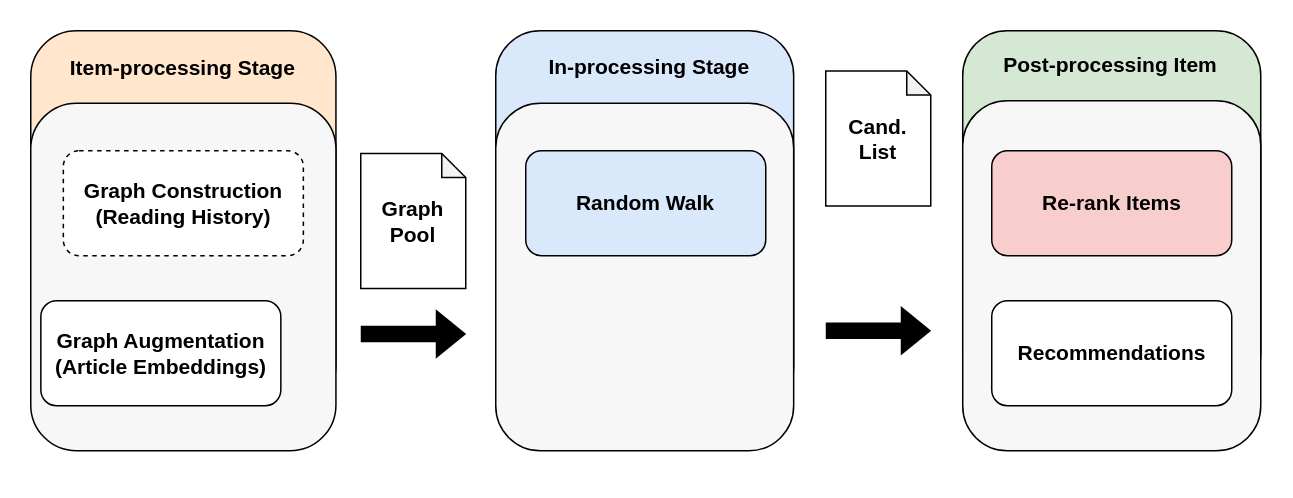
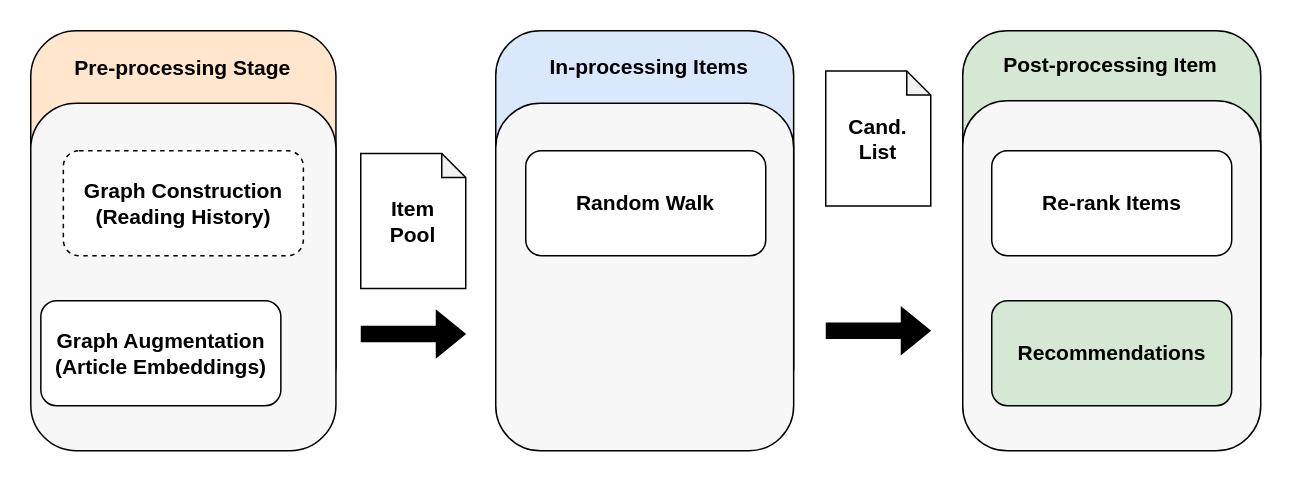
- <mxCell id="18" value="&lt;b&gt;&lt;font style=&quot;font-size: 14px;&quot;&gt;In-processing Stage&lt;/font&gt;&lt;/b&gt;" style="text;html=1;align=center;verticalAlign=middle;whiteSpace=wrap;rounded=0;" parent="1" vertex="1"><mxGeometry x="334.878" y="20" width="195.122" height="48.333" as="geometry" /></mxCell>
+ <mxCell id="18" value="&lt;b&gt;&lt;font style=&quot;font-size: 14px;&quot;&gt;In-processing Items&lt;/font&gt;&lt;/b&gt;" style="text;html=1;align=center;verticalAlign=middle;whiteSpace=wrap;rounded=0;" parent="1" vertex="1"><mxGeometry x="334.878" y="20" width="195.122" height="48.333" as="geometry" /></mxCell>
- <mxCell id="13" value="&lt;font style=&quot;font-size: 14px;&quot;&gt;&lt;b&gt;Item-processing Stage&lt;/b&gt;&lt;/font&gt;" style="text;html=1;align=center;verticalAlign=middle;whiteSpace=wrap;rounded=0;" parent="10" vertex="1"><mxGeometry width="203.46" height="50" as="geometry" /></mxCell>
+ <mxCell id="13" value="&lt;font style=&quot;font-size: 14px;&quot;&gt;&lt;b&gt;Pre-processing Stage&lt;/b&gt;&lt;/font&gt;" style="text;html=1;align=center;verticalAlign=middle;whiteSpace=wrap;rounded=0;" parent="10" vertex="1"><mxGeometry width="203.46" height="50" as="geometry" /></mxCell>
- <mxCell id="19" value="Random Walk" style="rounded=1;whiteSpace=wrap;html=1;fontStyle=1;fontSize=14;fillColor=#dae8fc;" vertex="1" parent="1"><mxGeometry x="350" y="100" width="160" height="70" as="geometry" /></mxCell>
+ <mxCell id="19" value="Random Walk" style="rounded=1;whiteSpace=wrap;html=1;fontStyle=1;fontSize=14;" vertex="1" parent="1"><mxGeometry x="350" y="100" width="160" height="70" as="geometry" /></mxCell>
- <mxCell id="8" value="Re-rank Items" style="rounded=1;whiteSpace=wrap;html=1;fontStyle=1;fontSize=14;fillColor=#f8cecc;" vertex="1" parent="4"><mxGeometry x="20.66" y="80" width="160" height="70" as="geometry" /></mxCell>
+ <mxCell id="8" value="Re-rank Items" style="rounded=1;whiteSpace=wrap;html=1;fontStyle=1;fontSize=14;" vertex="1" parent="4"><mxGeometry x="20.66" y="80" width="160" height="70" as="geometry" /></mxCell>
- <mxCell id="2" value="&lt;font style=&quot;font-size: 14px;&quot;&gt;&lt;b&gt;Graph&lt;br&gt;Pool&lt;/b&gt;&lt;/font&gt;" style="shape=note;whiteSpace=wrap;html=1;backgroundOutline=1;darkOpacity=0.05;size=16;" parent="1" vertex="1"><mxGeometry x="240" y="101.88" width="70" height="90" as="geometry" /></mxCell>
+ <mxCell id="2" value="&lt;font style=&quot;font-size: 14px;&quot;&gt;&lt;b&gt;Item&lt;br&gt;Pool&lt;/b&gt;&lt;/font&gt;" style="shape=note;whiteSpace=wrap;html=1;backgroundOutline=1;darkOpacity=0.05;size=16;" parent="1" vertex="1"><mxGeometry x="240" y="101.88" width="70" height="90" as="geometry" /></mxCell>
- <mxCell id="9" value="Recommendations" style="rounded=1;whiteSpace=wrap;html=1;fontStyle=1;fontSize=14;" vertex="1" parent="4"><mxGeometry x="20.66" y="180" width="160" height="70" as="geometry" /></mxCell>
+ <mxCell id="9" value="Recommendations" style="rounded=1;whiteSpace=wrap;html=1;fontStyle=1;fontSize=14;fillColor=#d5e8d4;" vertex="1" parent="4"><mxGeometry x="20.66" y="180" width="160" height="70" as="geometry" /></mxCell>
